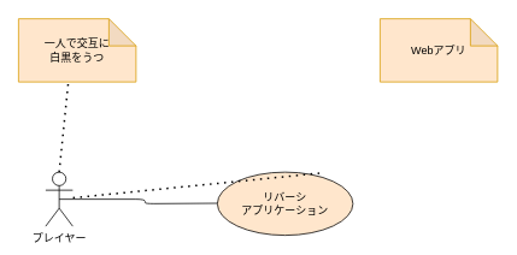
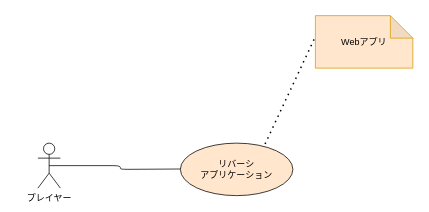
- <mxCell id="7" value="一人で交互に&lt;br&gt;白黒をうつ" style="shape=note;whiteSpace=wrap;html=1;backgroundOutline=1;darkOpacity=0.05;fillColor=#ffe6cc;strokeColor=#d79b00;" vertex="1" parent="1"><mxGeometry x="20" y="20" width="130" height="70" as="geometry" /></mxCell>
- <mxCell id="8" value="" style="endArrow=none;dashed=1;html=1;dashPattern=1 3;strokeWidth=2;entryX=0.423;entryY=1.017;entryDx=0;entryDy=0;entryPerimeter=0;exitX=0.5;exitY=0;exitDx=0;exitDy=0;exitPerimeter=0;" edge="1" parent="1" source="3" target="7"><mxGeometry width="50" height="50" relative="1" as="geometry"><mxPoint x="70" y="180" as="sourcePoint" /><mxPoint x="137" y="47" as="targetPoint" /></mxGeometry></mxCell>
- <mxCell id="6" value="" style="endArrow=none;dashed=1;html=1;dashPattern=1 3;strokeWidth=2;exitX=0.753;exitY=0.017;exitDx=0;exitDy=0;exitPerimeter=0;" edge="1" parent="1" source="2" target="3"><mxGeometry width="50" height="50" relative="1" as="geometry"><mxPoint x="170" y="220" as="sourcePoint" /><mxPoint x="220" y="170" as="targetPoint" /></mxGeometry></mxCell>
+ <mxCell id="6" value="" style="endArrow=none;dashed=1;html=1;dashPattern=1 3;strokeWidth=2;entryX=0;entryY=0.4;entryDx=0;entryDy=0;entryPerimeter=0;exitX=0.753;exitY=0.017;exitDx=0;exitDy=0;exitPerimeter=0;" edge="1" parent="1" source="2" target="5"><mxGeometry width="50" height="50" relative="1" as="geometry"><mxPoint x="170" y="220" as="sourcePoint" /><mxPoint x="220" y="170" as="targetPoint" /></mxGeometry></mxCell>
